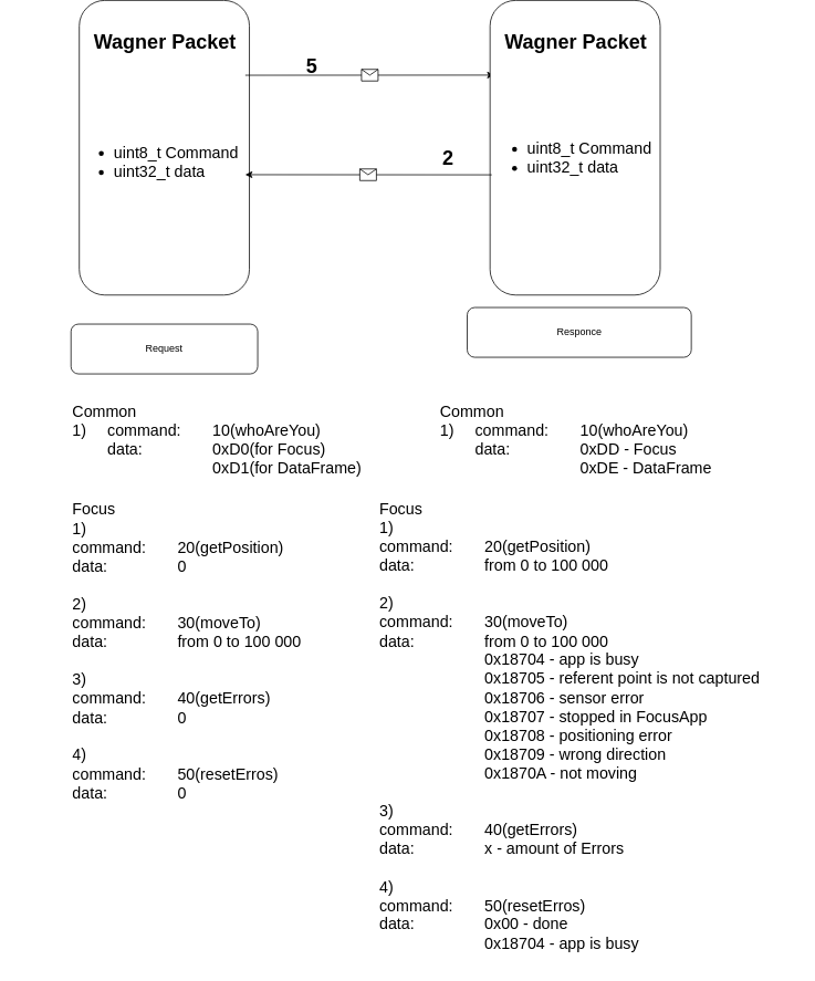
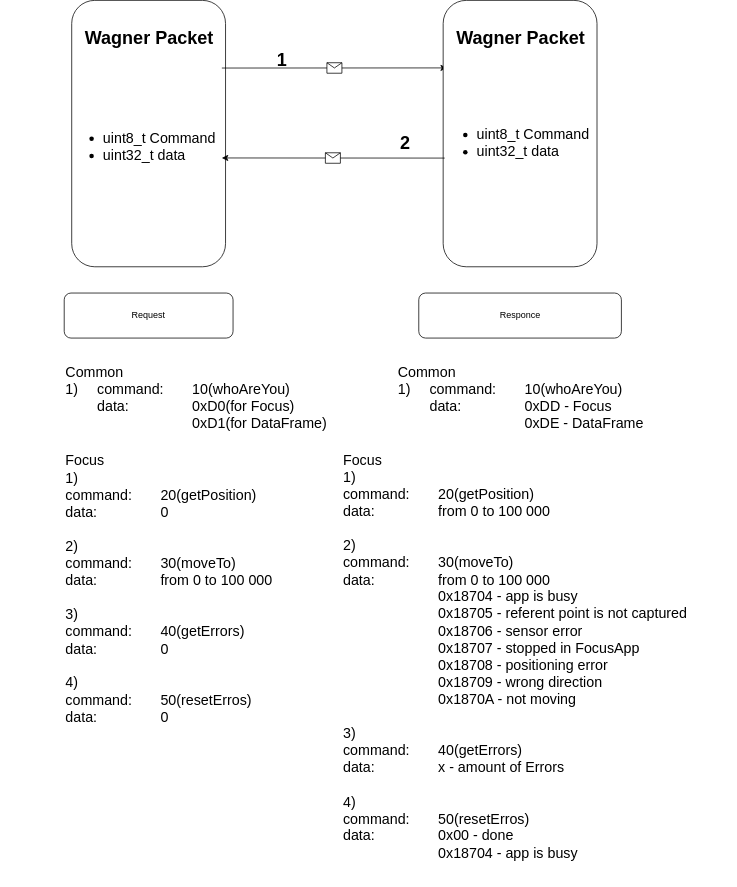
- <mxCell id="9" value="5" style="text;strokeColor=none;fillColor=none;html=1;fontSize=24;fontStyle=1;verticalAlign=middle;align=center;fontFamily=Helvetica;" parent="1" vertex="1"><mxGeometry x="325" y="55" width="100" height="40" as="geometry" /></mxCell>
+ <mxCell id="9" value="1" style="text;strokeColor=none;fillColor=none;html=1;fontSize=24;fontStyle=1;verticalAlign=middle;align=center;fontFamily=Helvetica;" parent="1" vertex="1"><mxGeometry x="325" y="55" width="100" height="40" as="geometry" /></mxCell>
- <mxCell id="17" value="Responce" style="rounded=1;whiteSpace=wrap;html=1;" parent="1" vertex="1"><mxGeometry x="562.5" y="365" width="270" height="60" as="geometry" /></mxCell>
+ <mxCell id="17" value="Responce" style="rounded=1;whiteSpace=wrap;html=1;" parent="1" vertex="1"><mxGeometry x="557.5" y="385" width="270" height="60" as="geometry" /></mxCell>
